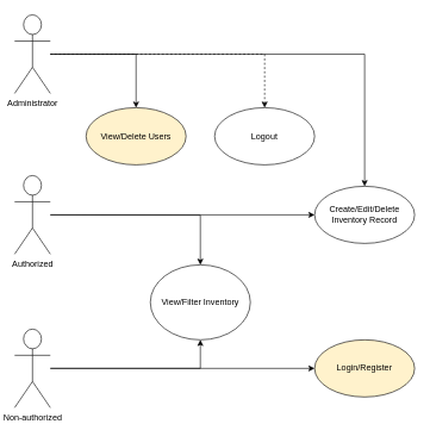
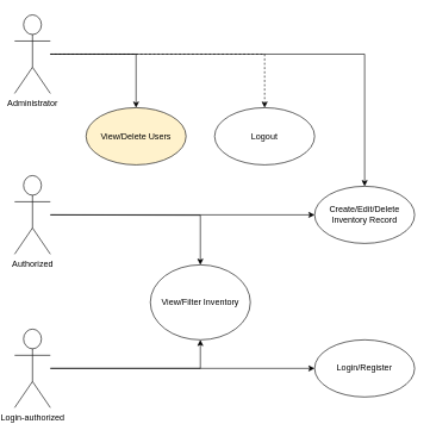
- <mxCell id="16" value="Login/Register" style="ellipse;whiteSpace=wrap;html=1;fillColor=#fff2cc;" vertex="1" parent="1"><mxGeometry x="440" y="475" width="140" height="80" as="geometry" /></mxCell>
+ <mxCell id="16" value="Login/Register" style="ellipse;whiteSpace=wrap;html=1;" vertex="1" parent="1"><mxGeometry x="440" y="475" width="140" height="80" as="geometry" /></mxCell>
- <mxCell id="14" value="Non-authorized" style="shape=umlActor;verticalLabelPosition=bottom;verticalAlign=top;html=1;outlineConnect=0;" parent="1" vertex="1"><mxGeometry x="20" y="460" width="50" height="110" as="geometry" /></mxCell>
+ <mxCell id="14" value="Login-authorized" style="shape=umlActor;verticalLabelPosition=bottom;verticalAlign=top;html=1;outlineConnect=0;" parent="1" vertex="1"><mxGeometry x="20" y="460" width="50" height="110" as="geometry" /></mxCell>
